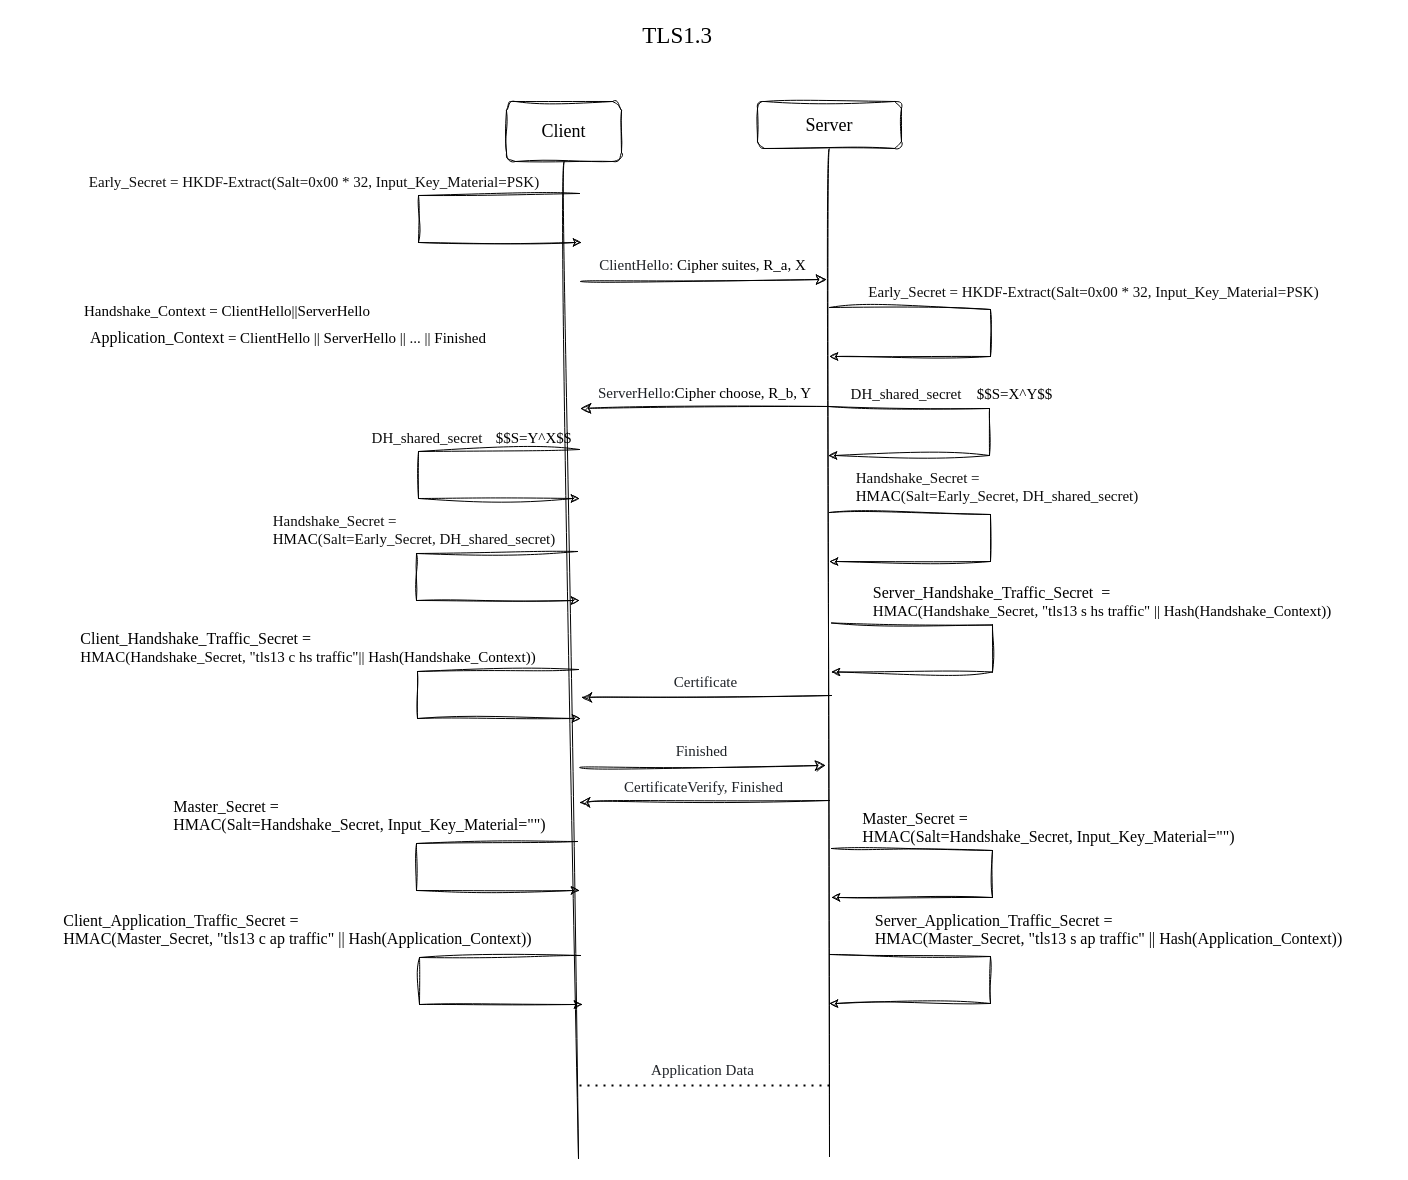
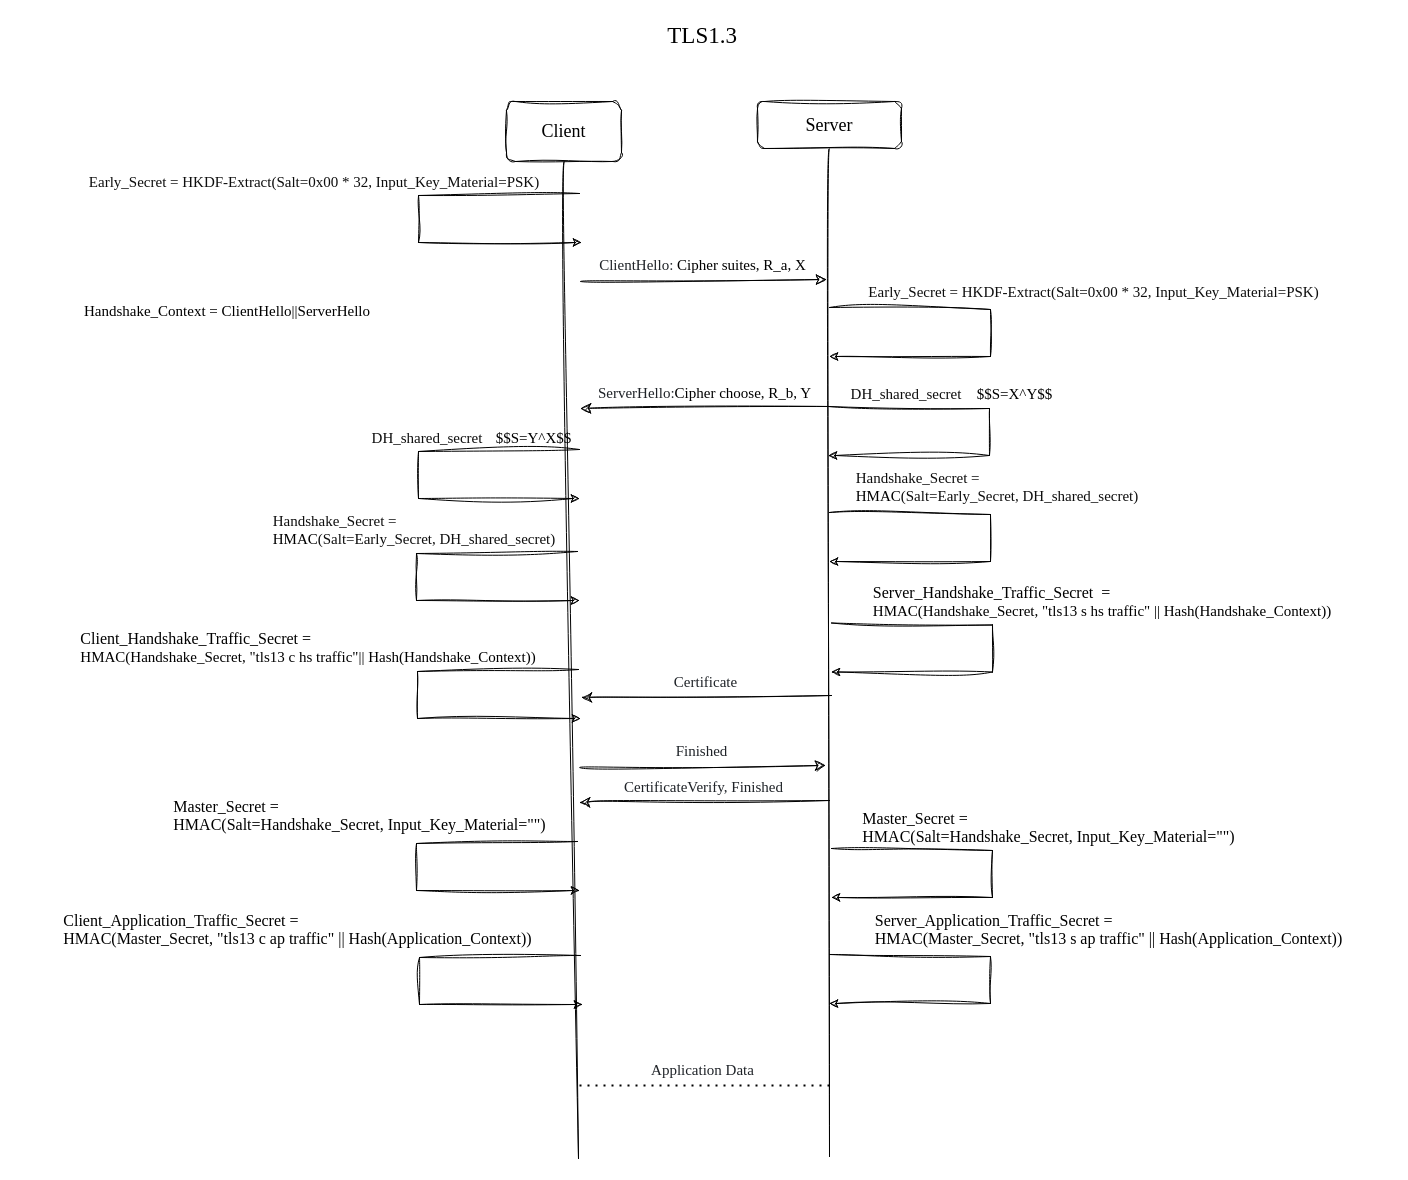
- <mxCell id="46" value="&lt;font face=&quot;Comic Sans MS&quot; style=&quot;font-size: 23px;&quot;&gt;TLS1.3&amp;nbsp;&lt;/font&gt;" style="text;html=1;align=center;verticalAlign=middle;whiteSpace=wrap;rounded=0;" vertex="1" parent="1"><mxGeometry x="649.5" y="20" width="60" height="30" as="geometry" /></mxCell>
+ <mxCell id="46" value="&lt;font face=&quot;Comic Sans MS&quot; style=&quot;font-size: 23px;&quot;&gt;TLS1.3&amp;nbsp;&lt;/font&gt;" style="text;html=1;align=center;verticalAlign=middle;whiteSpace=wrap;rounded=0;" vertex="1" parent="1"><mxGeometry x="674.5" y="20" width="60" height="30" as="geometry" /></mxCell>
- <mxCell id="39" value="&lt;div style=&quot;text-align: start;&quot;&gt;&lt;span style=&quot;font-family: &amp;quot;Comic Sans MS&amp;quot;; font-size: 16px; background-color: initial; text-align: center;&quot;&gt;Application_Context&lt;/span&gt;&lt;font face=&quot;Comic Sans MS&quot;&gt;&lt;span style=&quot;font-size: 15px;&quot;&gt;&amp;nbsp;= ClientHello || ServerHello || ... || Finished&lt;/span&gt;&lt;/font&gt;&lt;/div&gt;&lt;div style=&quot;text-align: start;&quot;&gt;&lt;br&gt;&lt;/div&gt;" style="text;html=1;align=center;verticalAlign=middle;whiteSpace=wrap;rounded=0;" vertex="1" parent="1"><mxGeometry x="41" y="330" width="494" height="28" as="geometry" /></mxCell>
